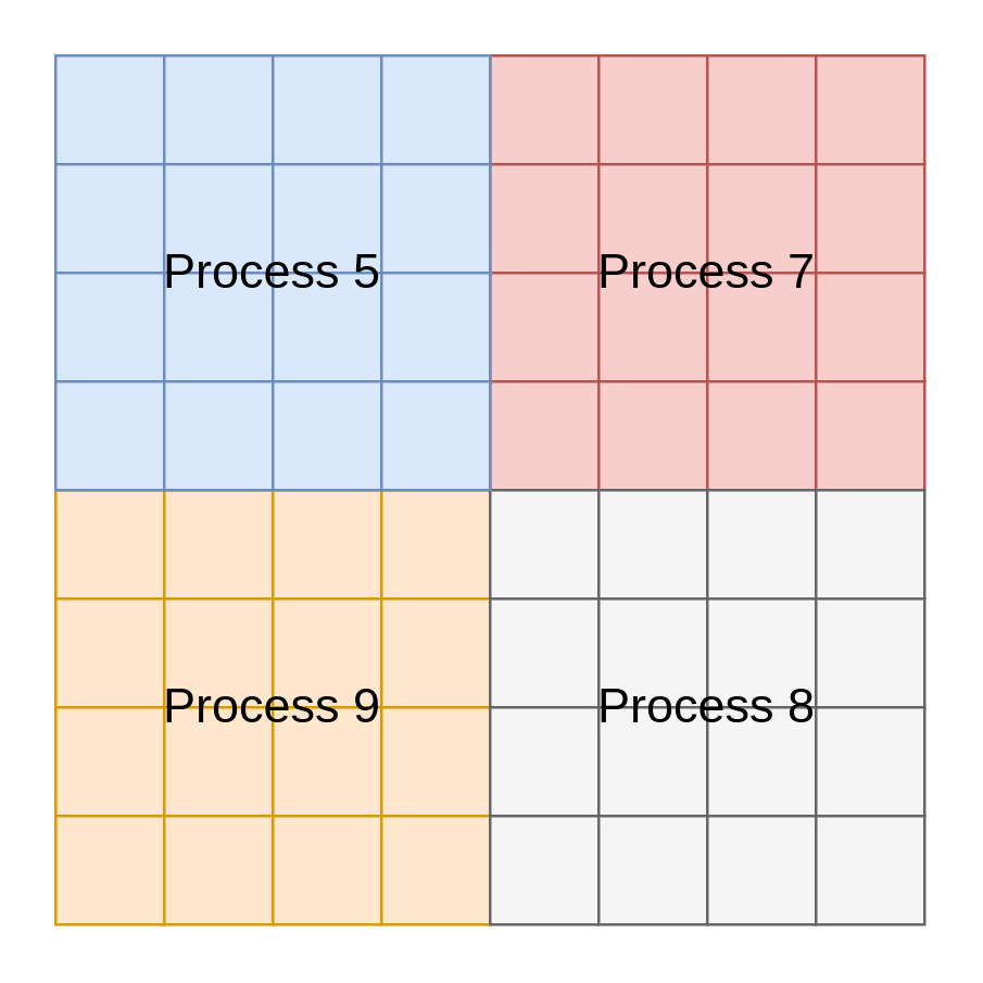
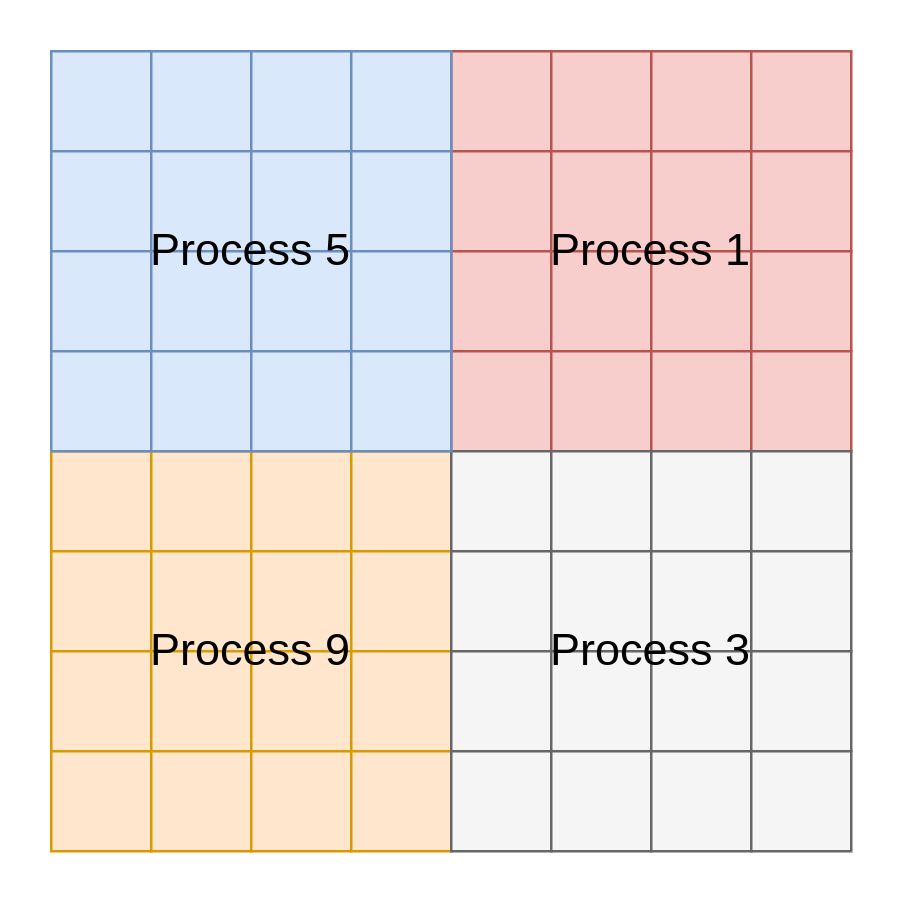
- <mxCell id="68" value="&lt;font style=&quot;font-size: 18px&quot;&gt;Process 7&lt;/font&gt;" style="text;html=1;strokeColor=none;fillColor=none;align=center;verticalAlign=middle;whiteSpace=wrap;rounded=0;" vertex="1" parent="1"><mxGeometry x="215" y="75" width="90" height="50" as="geometry" /></mxCell>
+ <mxCell id="68" value="&lt;font style=&quot;font-size: 18px&quot;&gt;Process 1&lt;/font&gt;" style="text;html=1;strokeColor=none;fillColor=none;align=center;verticalAlign=middle;whiteSpace=wrap;rounded=0;" vertex="1" parent="1"><mxGeometry x="215" y="75" width="90" height="50" as="geometry" /></mxCell>
- <mxCell id="70" value="&lt;font style=&quot;font-size: 18px&quot;&gt;Process 8&lt;/font&gt;" style="text;html=1;strokeColor=none;fillColor=none;align=center;verticalAlign=middle;whiteSpace=wrap;rounded=0;" vertex="1" parent="1"><mxGeometry x="215" y="235" width="90" height="50" as="geometry" /></mxCell>
+ <mxCell id="70" value="&lt;font style=&quot;font-size: 18px&quot;&gt;Process 3&lt;/font&gt;" style="text;html=1;strokeColor=none;fillColor=none;align=center;verticalAlign=middle;whiteSpace=wrap;rounded=0;" vertex="1" parent="1"><mxGeometry x="215" y="235" width="90" height="50" as="geometry" /></mxCell>
